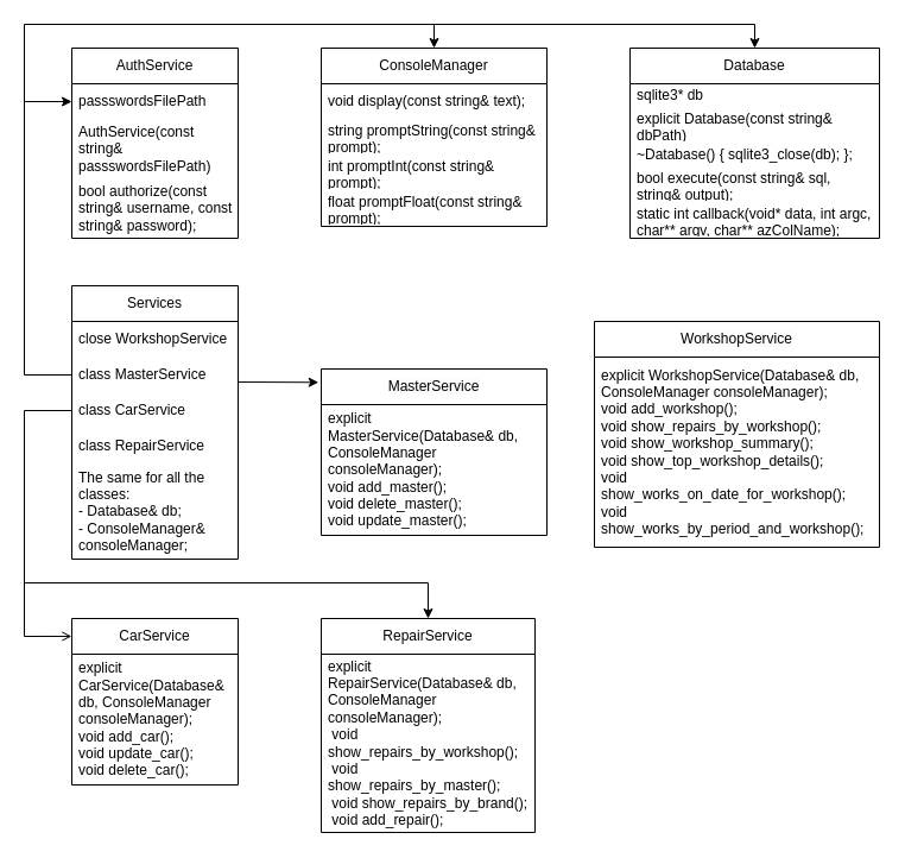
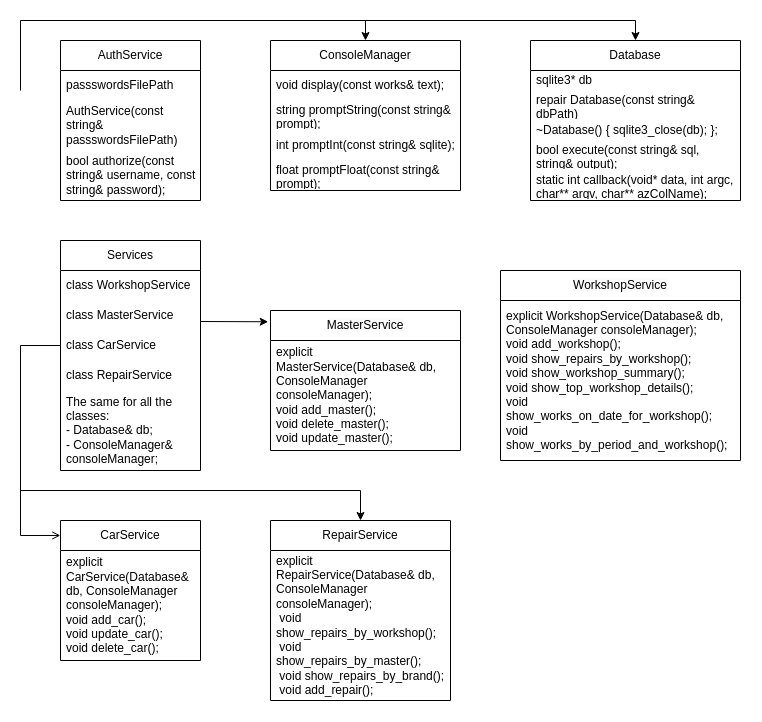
- <mxCell id="7" value="void display(const string&amp;amp; text);" style="text;strokeColor=none;fillColor=none;align=left;verticalAlign=middle;spacingLeft=4;spacingRight=4;overflow=hidden;points=[[0,0.5],[1,0.5]];portConstraint=eastwest;rotatable=0;whiteSpace=wrap;html=1;" parent="6" vertex="1"><mxGeometry y="30" width="190" height="30" as="geometry" /></mxCell>
+ <mxCell id="7" value="void display(const works&amp;amp; text);" style="text;strokeColor=none;fillColor=none;align=left;verticalAlign=middle;spacingLeft=4;spacingRight=4;overflow=hidden;points=[[0,0.5],[1,0.5]];portConstraint=eastwest;rotatable=0;whiteSpace=wrap;html=1;" parent="6" vertex="1"><mxGeometry y="30" width="190" height="30" as="geometry" /></mxCell>
- <mxCell id="13" value="explicit Database(const string&amp;amp; dbPath)" style="text;strokeColor=none;fillColor=none;align=left;verticalAlign=middle;spacingLeft=4;spacingRight=4;overflow=hidden;points=[[0,0.5],[1,0.5]];portConstraint=eastwest;rotatable=0;whiteSpace=wrap;html=1;" parent="11" vertex="1"><mxGeometry y="50" width="210" height="30" as="geometry" /></mxCell>
+ <mxCell id="13" value="repair Database(const string&amp;amp; dbPath)" style="text;strokeColor=none;fillColor=none;align=left;verticalAlign=middle;spacingLeft=4;spacingRight=4;overflow=hidden;points=[[0,0.5],[1,0.5]];portConstraint=eastwest;rotatable=0;whiteSpace=wrap;html=1;" parent="11" vertex="1"><mxGeometry y="50" width="210" height="30" as="geometry" /></mxCell>
- <mxCell id="9" value="int promptInt(const string&amp;amp; prompt);" style="text;strokeColor=none;fillColor=none;align=left;verticalAlign=middle;spacingLeft=4;spacingRight=4;overflow=hidden;points=[[0,0.5],[1,0.5]];portConstraint=eastwest;rotatable=0;whiteSpace=wrap;html=1;" parent="6" vertex="1"><mxGeometry y="90" width="190" height="30" as="geometry" /></mxCell>
+ <mxCell id="9" value="int promptInt(const string&amp;amp; sqlite);" style="text;strokeColor=none;fillColor=none;align=left;verticalAlign=middle;spacingLeft=4;spacingRight=4;overflow=hidden;points=[[0,0.5],[1,0.5]];portConstraint=eastwest;rotatable=0;whiteSpace=wrap;html=1;" parent="6" vertex="1"><mxGeometry y="90" width="190" height="30" as="geometry" /></mxCell>
- <mxCell id="31" value="" style="endArrow=classic;html=1;rounded=0;exitX=0;exitY=0.5;exitDx=0;exitDy=0;entryX=0;entryY=0.5;entryDx=0;entryDy=0;" parent="1" source="19" target="3" edge="1"><mxGeometry width="50" height="50" relative="1" as="geometry"><mxPoint x="350" y="300" as="sourcePoint" /><mxPoint x="30" y="130" as="targetPoint" /><Array as="points"><mxPoint x="20" y="315" /><mxPoint x="20" y="85" /></Array></mxGeometry></mxCell>
- <mxCell id="18" value="close WorkshopService" style="text;strokeColor=none;fillColor=none;align=left;verticalAlign=middle;spacingLeft=4;spacingRight=4;overflow=hidden;points=[[0,0.5],[1,0.5]];portConstraint=eastwest;rotatable=0;whiteSpace=wrap;html=1;" parent="17" vertex="1"><mxGeometry y="30" width="140" height="30" as="geometry" /></mxCell>
+ <mxCell id="18" value="class WorkshopService" style="text;strokeColor=none;fillColor=none;align=left;verticalAlign=middle;spacingLeft=4;spacingRight=4;overflow=hidden;points=[[0,0.5],[1,0.5]];portConstraint=eastwest;rotatable=0;whiteSpace=wrap;html=1;" parent="17" vertex="1"><mxGeometry y="30" width="140" height="30" as="geometry" /></mxCell>
